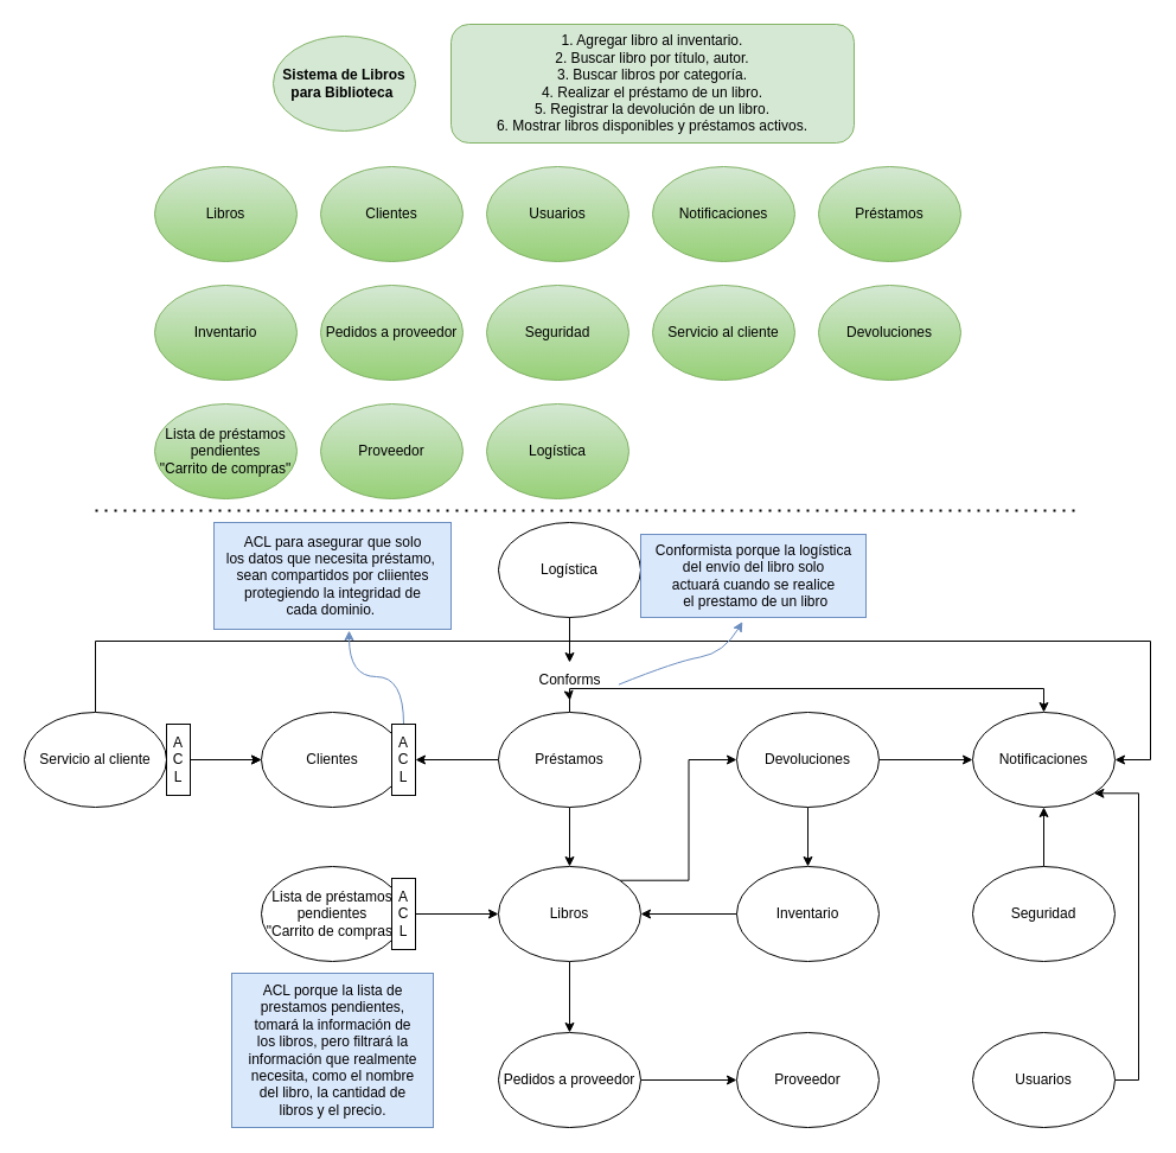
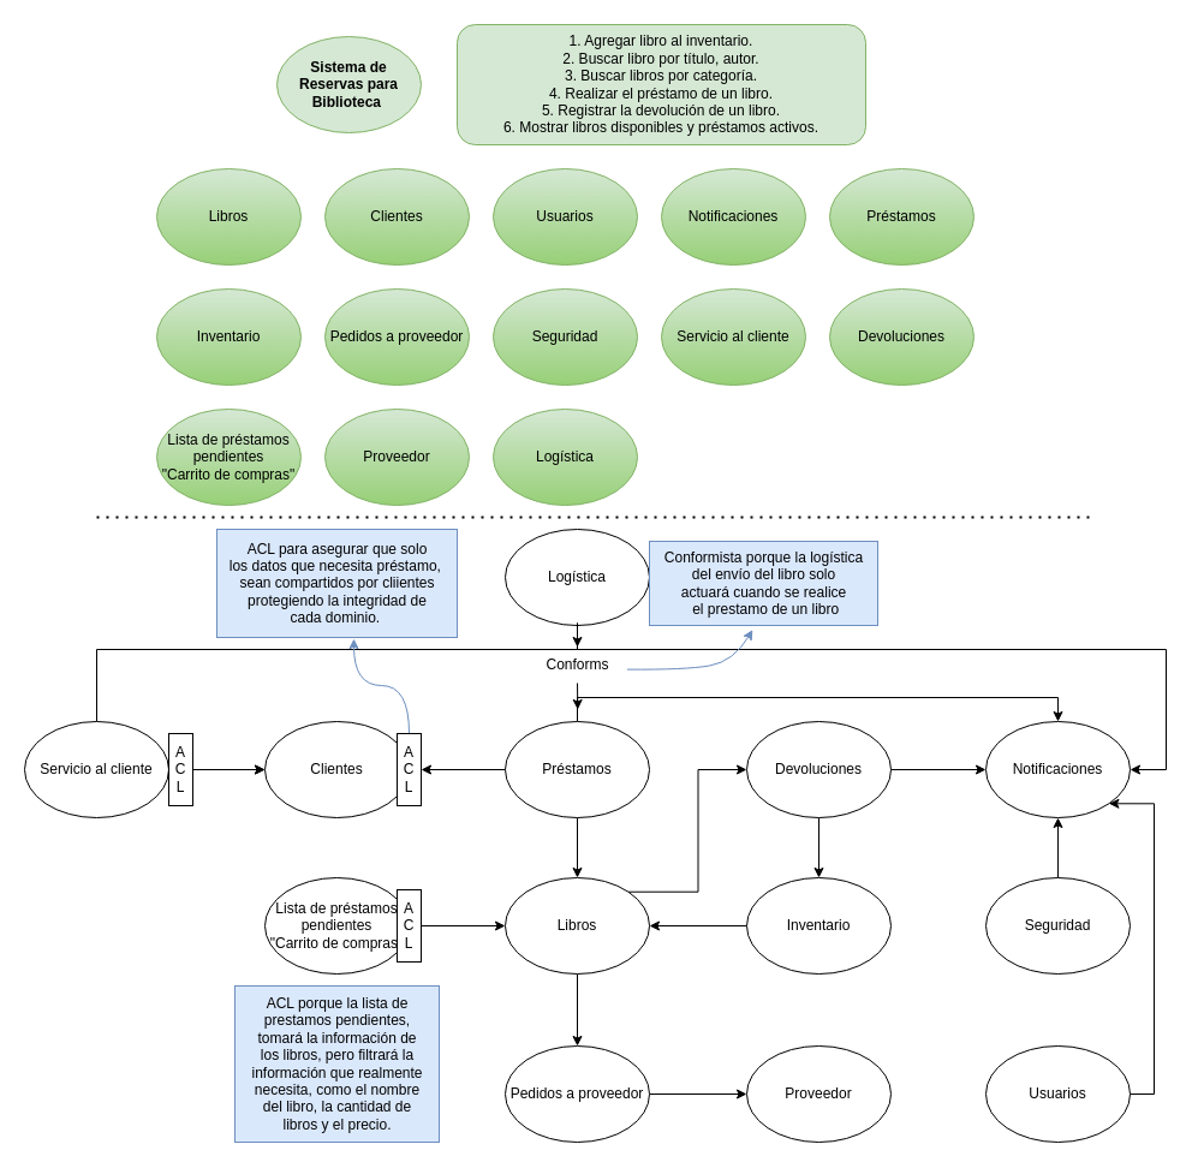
- <mxCell id="2" value="&lt;b&gt;Sistema de Libros para Biblioteca&amp;nbsp;&lt;/b&gt;" style="ellipse;whiteSpace=wrap;html=1;fillColor=#d5e8d4;strokeColor=#82b366;" parent="1" vertex="1"><mxGeometry x="230" y="30" width="120" height="80" as="geometry" /></mxCell>
+ <mxCell id="2" value="&lt;b&gt;Sistema de Reservas para Biblioteca&amp;nbsp;&lt;/b&gt;" style="ellipse;whiteSpace=wrap;html=1;fillColor=#d5e8d4;strokeColor=#82b366;" parent="1" vertex="1"><mxGeometry x="230" y="30" width="120" height="80" as="geometry" /></mxCell>
- <mxCell id="51" value="Conforms" style="text;html=1;align=center;verticalAlign=middle;resizable=0;points=[];autosize=1;strokeColor=none;fillColor=none;" vertex="1" parent="1"><mxGeometry x="440" y="558" width="80" height="30" as="geometry" /></mxCell>
+ <mxCell id="51" value="Conforms" style="text;html=1;align=center;verticalAlign=middle;resizable=0;points=[];autosize=1;strokeColor=none;fillColor=none;" vertex="1" parent="1"><mxGeometry x="440" y="538" width="80" height="30" as="geometry" /></mxCell>
